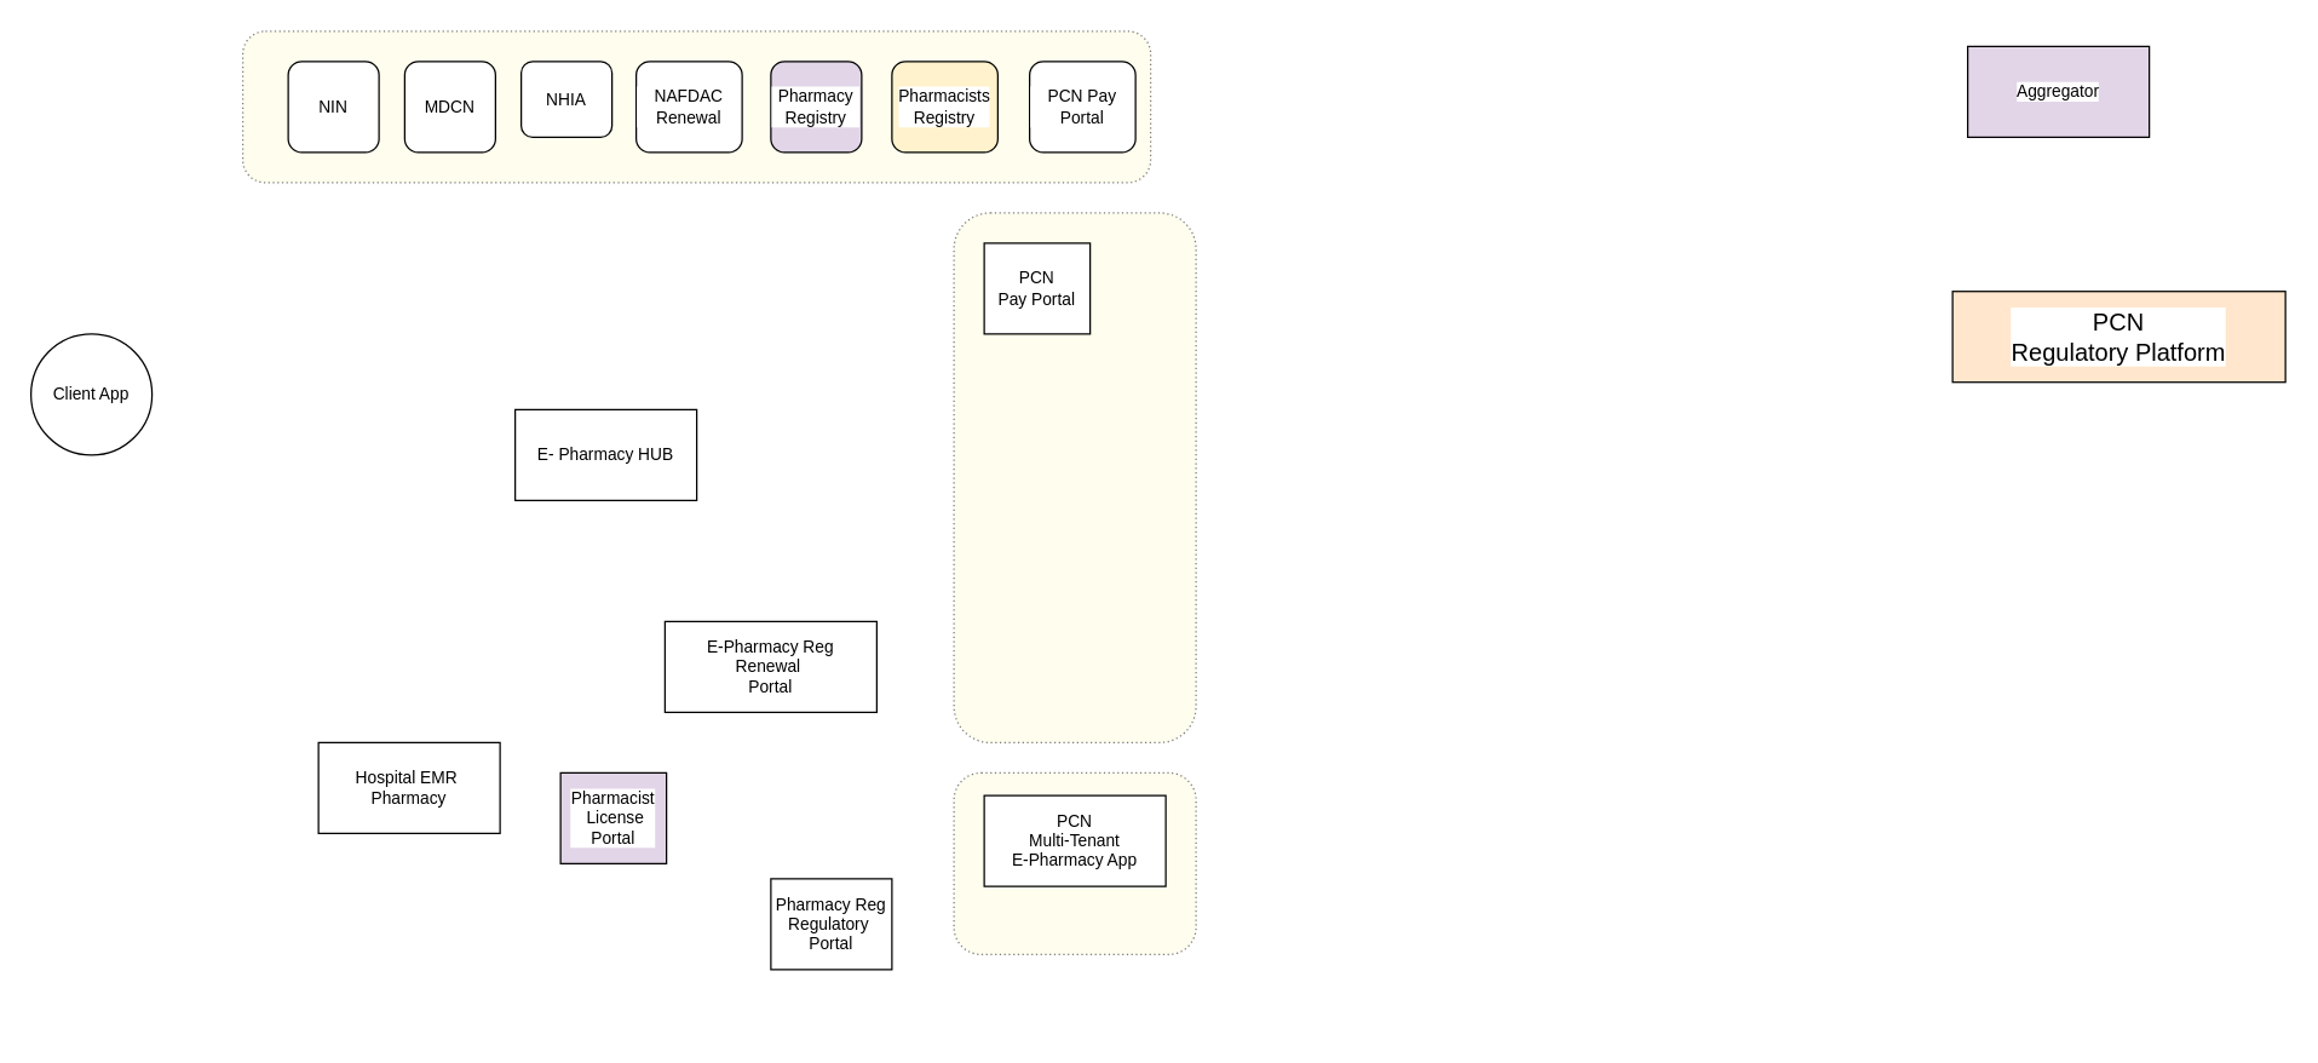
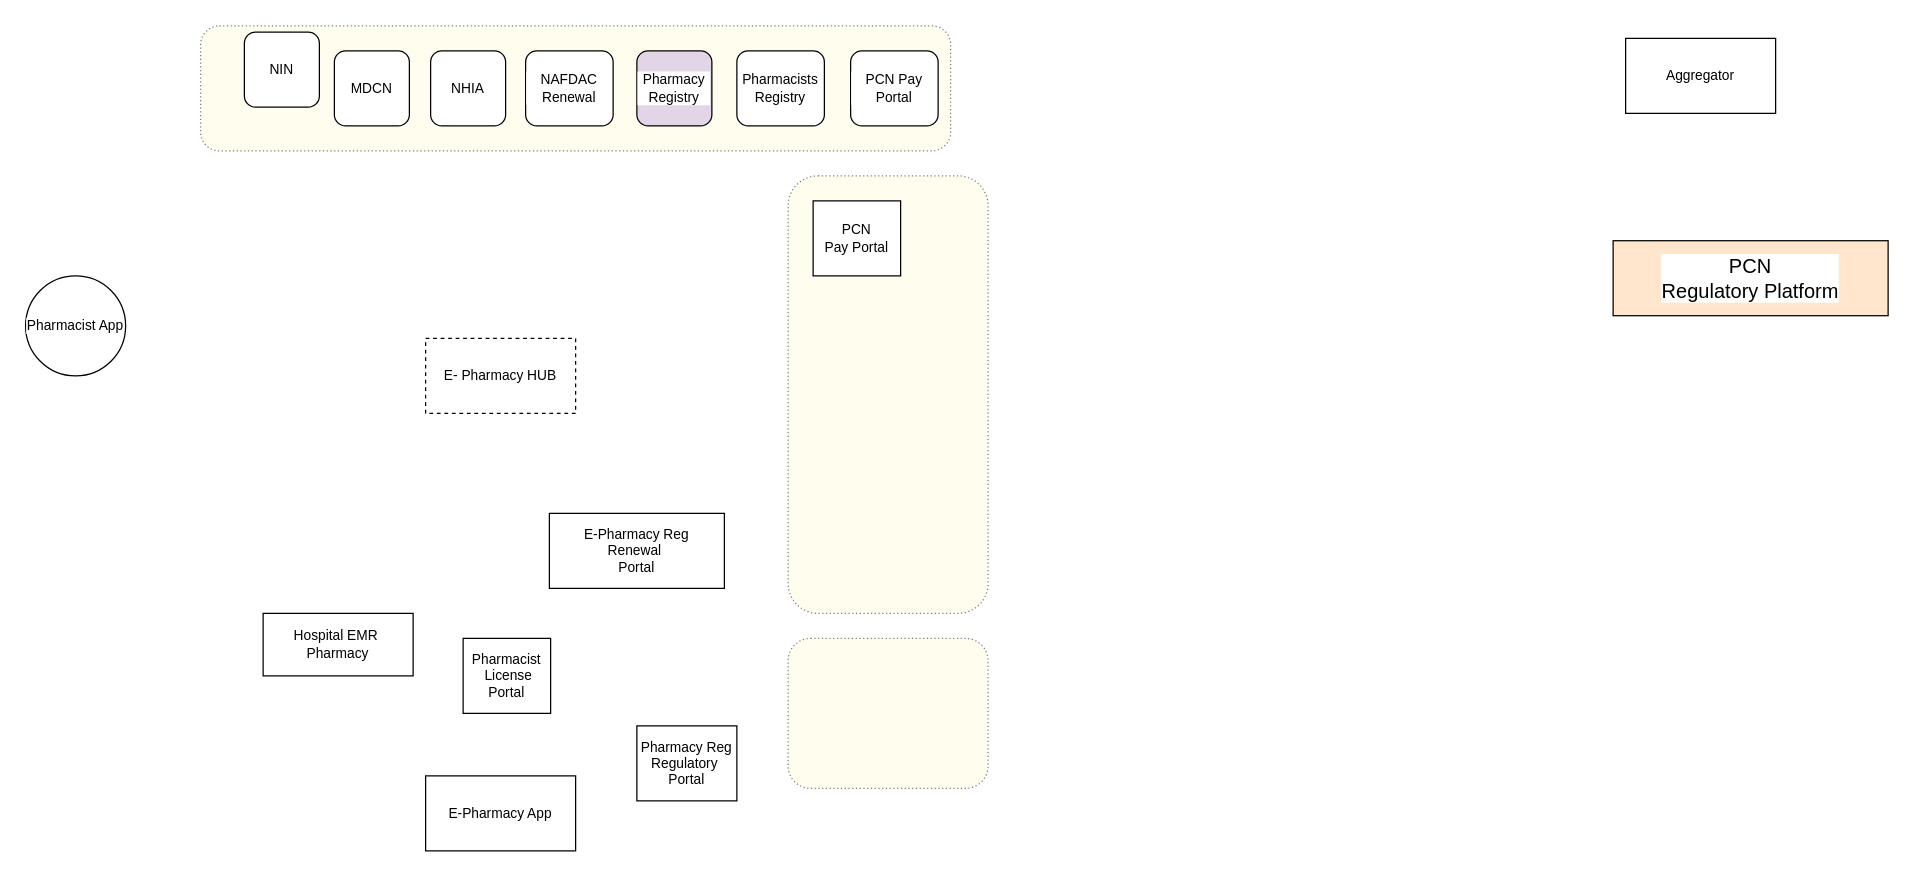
- <mxCell id="11" value="Aggregator" style="whiteSpace=wrap;html=1;fontSize=11;labelBackgroundColor=default;fillColor=#e1d5e7;" parent="1" vertex="1"><mxGeometry x="1300" y="30" width="120" height="60" as="geometry" /></mxCell>
+ <mxCell id="11" value="Aggregator" style="whiteSpace=wrap;html=1;fontSize=11;labelBackgroundColor=default;" parent="1" vertex="1"><mxGeometry x="1300" y="30" width="120" height="60" as="geometry" /></mxCell>
- <mxCell id="18" value="NHIA" style="rounded=1;whiteSpace=wrap;html=1;fontSize=11;labelBackgroundColor=default;" vertex="1" parent="1"><mxGeometry x="344" y="40" width="60" height="50" as="geometry" /></mxCell>
+ <mxCell id="18" value="NHIA" style="rounded=1;whiteSpace=wrap;html=1;fontSize=11;labelBackgroundColor=default;" vertex="1" parent="1"><mxGeometry x="344" y="40" width="60" height="60" as="geometry" /></mxCell>
- <mxCell id="9" value="NIN" style="rounded=1;whiteSpace=wrap;html=1;fontSize=11;labelBackgroundColor=default;" parent="1" vertex="1"><mxGeometry x="190" y="40" width="60" height="60" as="geometry" /></mxCell>
+ <mxCell id="9" value="NIN" style="rounded=1;whiteSpace=wrap;html=1;fontSize=11;labelBackgroundColor=default;" parent="1" vertex="1"><mxGeometry x="195" y="25" width="60" height="60" as="geometry" /></mxCell>
- <mxCell id="20" value="Pharmacists&lt;div&gt;Registry&lt;/div&gt;" style="rounded=1;whiteSpace=wrap;html=1;fontSize=11;labelBackgroundColor=default;fillColor=#fff2cc;" vertex="1" parent="1"><mxGeometry x="589" y="40" width="70" height="60" as="geometry" /></mxCell>
+ <mxCell id="20" value="Pharmacists&lt;div&gt;Registry&lt;/div&gt;" style="rounded=1;whiteSpace=wrap;html=1;fontSize=11;labelBackgroundColor=default;" vertex="1" parent="1"><mxGeometry x="589" y="40" width="70" height="60" as="geometry" /></mxCell>
- <mxCell id="8" value="Client App" style="ellipse;whiteSpace=wrap;html=1;fontSize=11;labelBackgroundColor=default;" parent="1" vertex="1"><mxGeometry x="20" y="220" width="80" height="80" as="geometry" /></mxCell>
+ <mxCell id="8" value="Pharmacist App" style="ellipse;whiteSpace=wrap;html=1;fontSize=11;labelBackgroundColor=default;" parent="1" vertex="1"><mxGeometry x="20" y="220" width="80" height="80" as="geometry" /></mxCell>
- <mxCell id="5" value="E- Pharmacy HUB" style="whiteSpace=wrap;html=1;fontFamily=Helvetica;fontSize=11;fontColor=default;labelBackgroundColor=default;" parent="1" vertex="1"><mxGeometry x="340" y="270" width="120" height="60" as="geometry" /></mxCell>
+ <mxCell id="5" value="E- Pharmacy HUB" style="whiteSpace=wrap;html=1;fontFamily=Helvetica;fontSize=11;fontColor=default;labelBackgroundColor=default;dashed=1;" parent="1" vertex="1"><mxGeometry x="340" y="270" width="120" height="60" as="geometry" /></mxCell>
- <mxCell id="17" value="Hospital EMR&amp;nbsp;&lt;div&gt;Pharmacy&lt;/div&gt;" style="whiteSpace=wrap;html=1;fontSize=11;labelBackgroundColor=default;" parent="1" vertex="1"><mxGeometry x="210" y="490" width="120" height="60" as="geometry" /></mxCell>
+ <mxCell id="17" value="Hospital EMR&amp;nbsp;&lt;div&gt;Pharmacy&lt;/div&gt;" style="whiteSpace=wrap;html=1;fontSize=11;labelBackgroundColor=default;" parent="1" vertex="1"><mxGeometry x="210" y="490" width="120" height="50" as="geometry" /></mxCell>
- <mxCell id="14" value="Pharmacist&lt;div&gt;&amp;nbsp;License&lt;/div&gt;&lt;div&gt;Portal&lt;/div&gt;" style="whiteSpace=wrap;html=1;fontSize=11;labelBackgroundColor=default;align=center;fillColor=#e1d5e7;" parent="1" vertex="1"><mxGeometry x="370" y="510" width="70" height="60" as="geometry" /></mxCell>
+ <mxCell id="14" value="Pharmacist&lt;div&gt;&amp;nbsp;License&lt;/div&gt;&lt;div&gt;Portal&lt;/div&gt;" style="whiteSpace=wrap;html=1;fontSize=11;labelBackgroundColor=default;align=center;" parent="1" vertex="1"><mxGeometry x="370" y="510" width="70" height="60" as="geometry" /></mxCell>
- <mxCell id="7" value="PCN&lt;div&gt;Multi-Tenant&lt;/div&gt;&lt;div&gt;E-Pharmacy App&lt;/div&gt;" style="rounded=1;whiteSpace=wrap;html=1;fontSize=11;labelBackgroundColor=default;arcSize=0;" parent="1" vertex="1"><mxGeometry x="650" y="525" width="120" height="60" as="geometry" /></mxCell>
+ <mxCell id="10" value="E-Pharmacy App" style="whiteSpace=wrap;html=1;fontSize=11;labelBackgroundColor=default;" parent="1" vertex="1"><mxGeometry x="340" y="620" width="120" height="60" as="geometry" /></mxCell>
